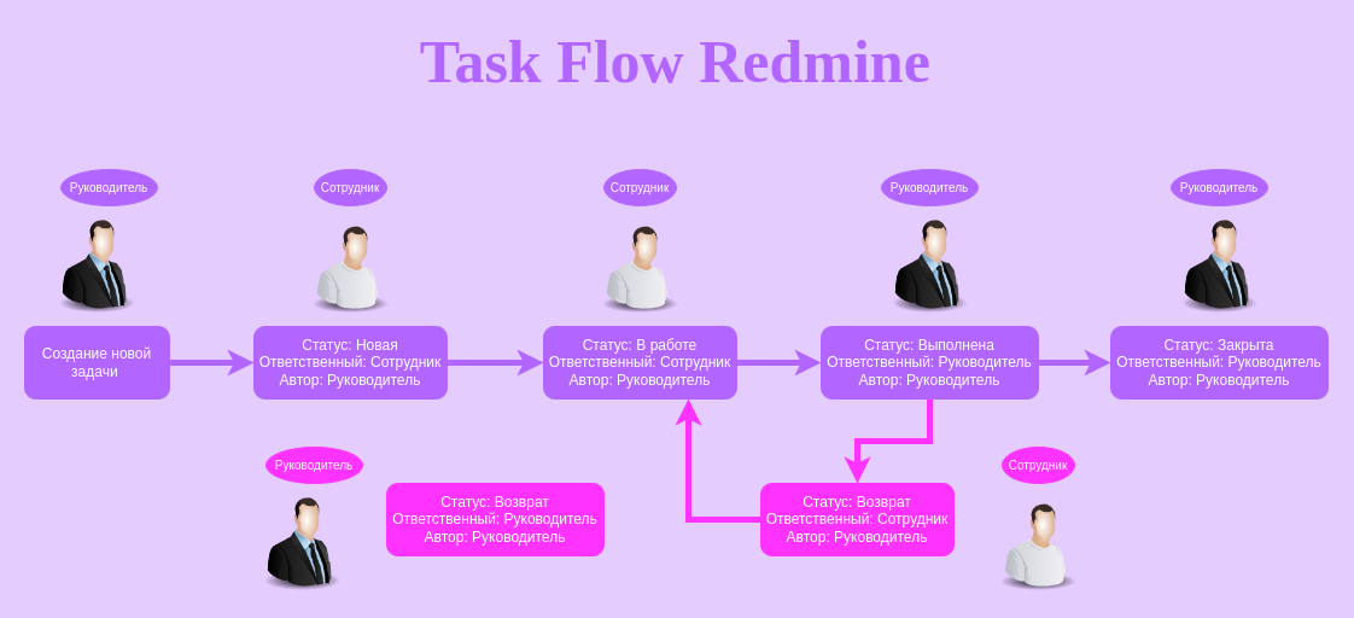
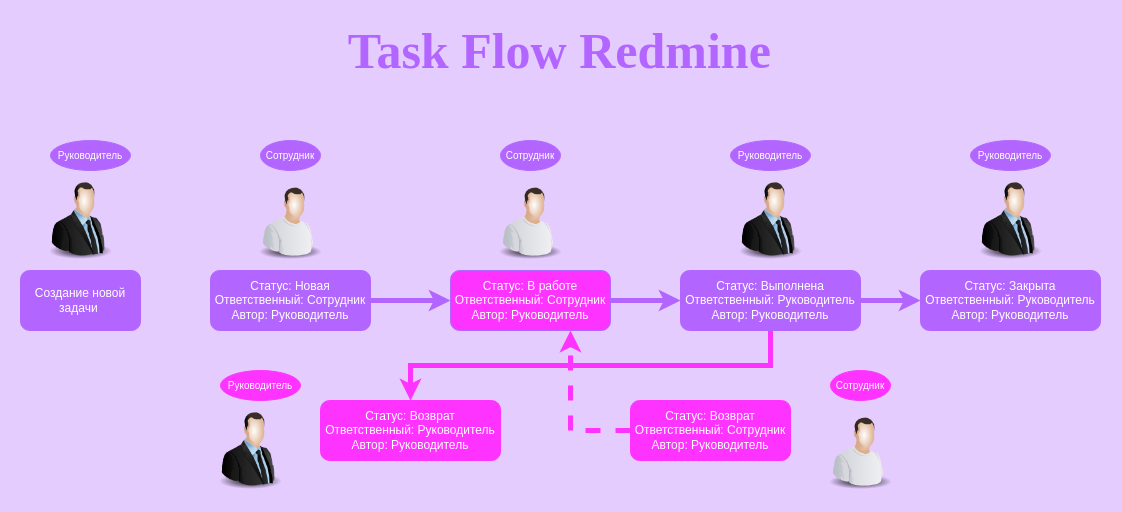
- <mxCell id="4" style="edgeStyle=orthogonalEdgeStyle;rounded=0;orthogonalLoop=1;jettySize=auto;html=1;exitX=1;exitY=0.5;exitDx=0;exitDy=0;entryX=0;entryY=0.5;entryDx=0;entryDy=0;fontSize=10;fontColor=#FFFFFF;strokeColor=#B266FF;strokeWidth=5;" parent="1" source="5" target="8" edge="1"><mxGeometry relative="1" as="geometry" /></mxCell>
- <mxCell id="12" value="&lt;font color=&quot;#ffffff&quot;&gt;Статус: В работе&lt;br&gt;Ответственный: Сотрудник&lt;br&gt;Автор: Руководитель&lt;br&gt;&lt;/font&gt;" style="rounded=1;whiteSpace=wrap;html=1;shadow=0;fillColor=#B266FF;strokeColor=#B266FF;rotation=0;flipV=0;flipH=1;" parent="1" vertex="1"><mxGeometry x="450" y="270" width="160" height="60" as="geometry" /></mxCell>
+ <mxCell id="12" value="&lt;font color=&quot;#ffffff&quot;&gt;Статус: В работе&lt;br&gt;Ответственный: Сотрудник&lt;br&gt;Автор: Руководитель&lt;br&gt;&lt;/font&gt;" style="rounded=1;whiteSpace=wrap;html=1;shadow=0;fillColor=#ff33ff;strokeColor=#B266FF;rotation=0;flipV=0;flipH=1;" parent="1" vertex="1"><mxGeometry x="450" y="270" width="160" height="60" as="geometry" /></mxCell>
- <mxCell id="14" style="edgeStyle=orthogonalEdgeStyle;rounded=0;orthogonalLoop=1;jettySize=auto;html=1;exitX=0.5;exitY=1;exitDx=0;exitDy=0;fontSize=10;fontColor=#FFFFFF;strokeColor=#FF33FF;strokeWidth=5;" parent="1" source="15" target="22" edge="1"><mxGeometry relative="1" as="geometry" /></mxCell>
+ <mxCell id="14" style="edgeStyle=orthogonalEdgeStyle;rounded=0;orthogonalLoop=1;jettySize=auto;html=1;exitX=0.5;exitY=1;exitDx=0;exitDy=0;fontSize=10;fontColor=#FFFFFF;strokeColor=#FF33FF;strokeWidth=5;" parent="1" source="15" target="26" edge="1"><mxGeometry relative="1" as="geometry" /></mxCell>
- <mxCell id="21" value="" style="edgeStyle=orthogonalEdgeStyle;rounded=0;orthogonalLoop=1;jettySize=auto;html=1;fontSize=10;fontColor=#FFFFFF;strokeColor=#FF33FF;strokeWidth=5;entryX=0.75;entryY=1;entryDx=0;entryDy=0;" parent="1" source="22" target="12" edge="1"><mxGeometry relative="1" as="geometry" /></mxCell>
+ <mxCell id="21" value="" style="edgeStyle=orthogonalEdgeStyle;rounded=0;orthogonalLoop=1;jettySize=auto;html=1;fontSize=10;fontColor=#FFFFFF;strokeColor=#FF33FF;strokeWidth=5;entryX=0.75;entryY=1;entryDx=0;entryDy=0;dashed=1;" parent="1" source="22" target="12" edge="1"><mxGeometry relative="1" as="geometry" /></mxCell>
